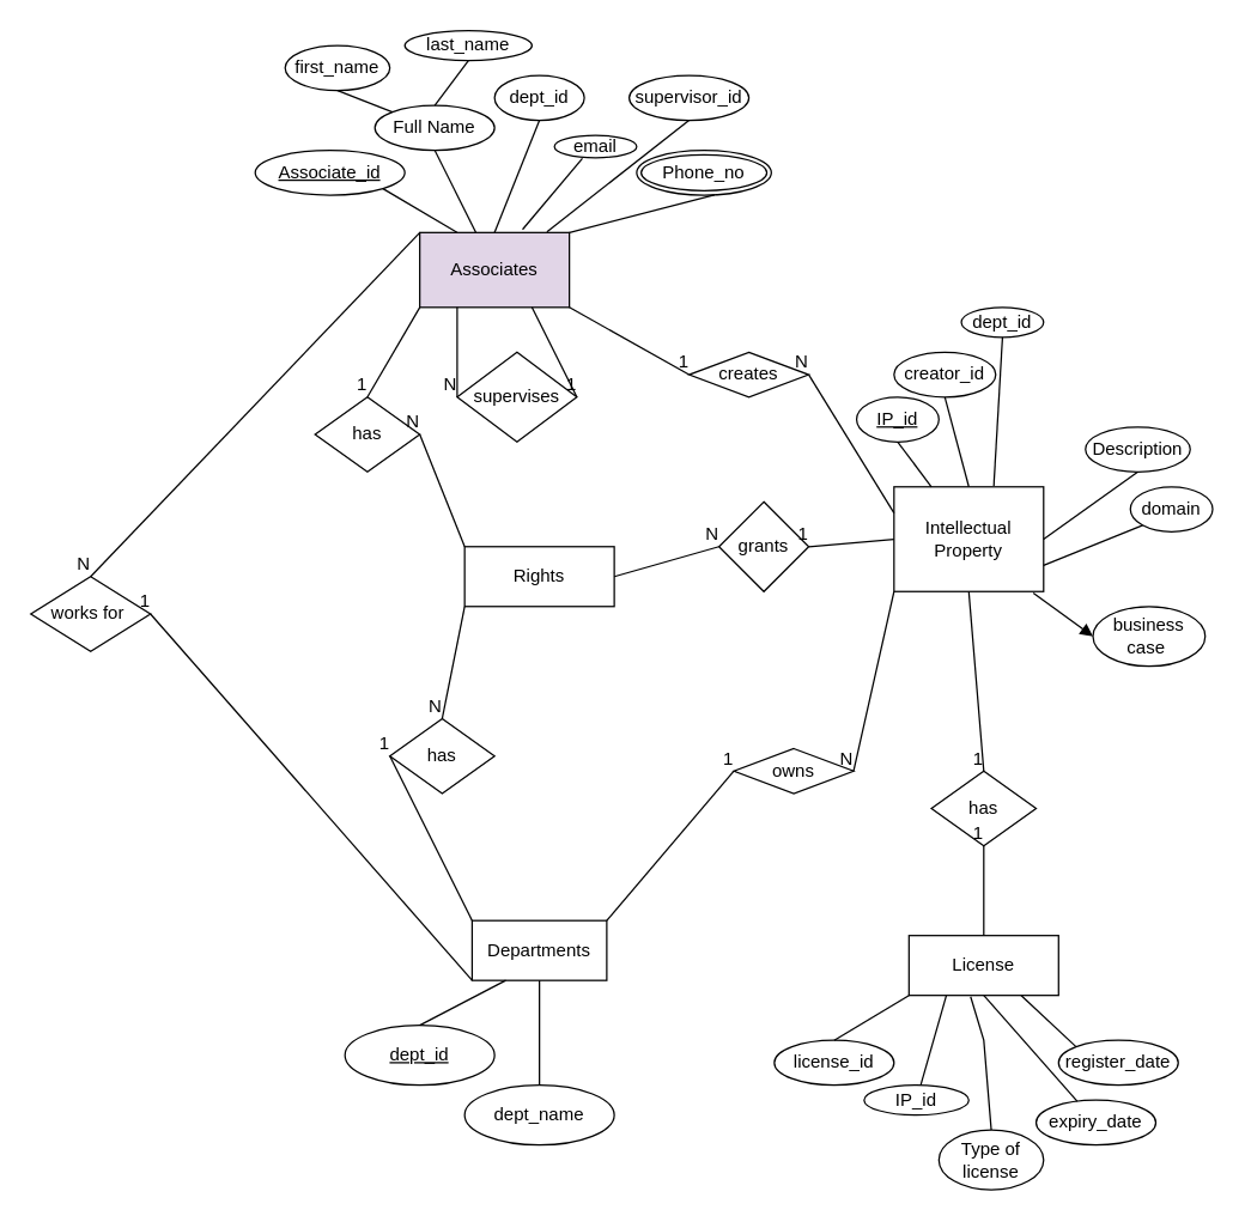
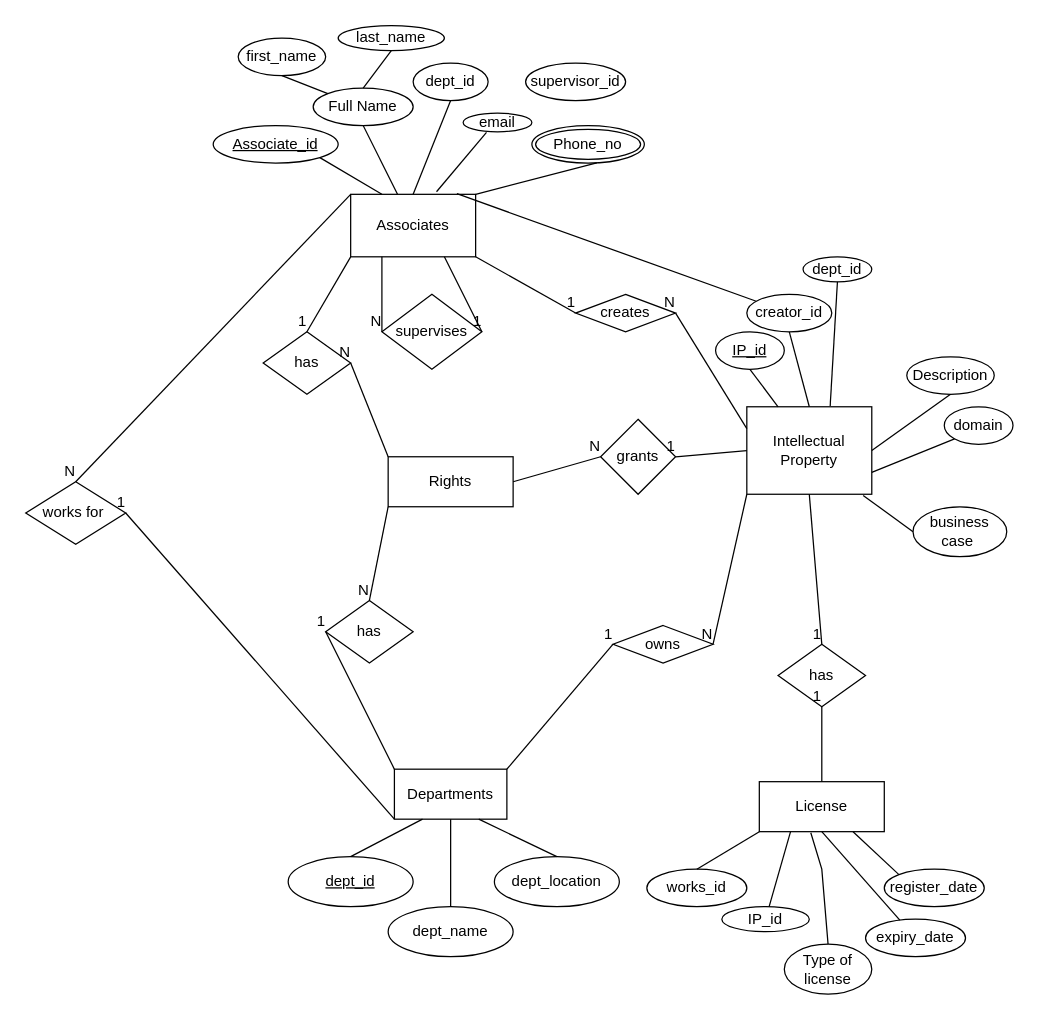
- <mxCell id="63" value="" style="endArrow=none;html=1;rounded=0;exitX=0.85;exitY=-0.01;exitDx=0;exitDy=0;exitPerimeter=0;entryX=0.5;entryY=1;entryDx=0;entryDy=0;" edge="1" parent="1" source="3" target="62"><mxGeometry relative="1" as="geometry"><mxPoint x="490" y="65" as="sourcePoint" /><mxPoint x="650" y="65" as="targetPoint" /></mxGeometry></mxCell>
+ <mxCell id="63" value="" style="endArrow=none;html=1;rounded=0;exitX=0.85;exitY=-0.01;exitDx=0;exitDy=0;exitPerimeter=0;" edge="1" parent="1" source="3" target="81"><mxGeometry relative="1" as="geometry"><mxPoint x="490" y="65" as="sourcePoint" /><mxPoint x="650" y="65" as="targetPoint" /></mxGeometry></mxCell>
- <mxCell id="3" value="Associates" style="whiteSpace=wrap;html=1;align=center;fillColor=#e1d5e7;" vertex="1" parent="1"><mxGeometry x="280" y="155" width="100" height="50" as="geometry" /></mxCell>
+ <mxCell id="3" value="Associates" style="whiteSpace=wrap;html=1;align=center;" vertex="1" parent="1"><mxGeometry x="280" y="155" width="100" height="50" as="geometry" /></mxCell>
- <mxCell id="92" value="" style="endArrow=block;html=1;rounded=0;exitX=0.931;exitY=1.013;exitDx=0;exitDy=0;exitPerimeter=0;entryX=0;entryY=0.5;entryDx=0;entryDy=0;" edge="1" parent="1" source="2" target="86"><mxGeometry relative="1" as="geometry"><mxPoint x="697" y="500" as="sourcePoint" /><mxPoint x="857" y="500" as="targetPoint" /></mxGeometry></mxCell>
+ <mxCell id="92" value="" style="endArrow=none;html=1;rounded=0;exitX=0.931;exitY=1.013;exitDx=0;exitDy=0;exitPerimeter=0;entryX=0;entryY=0.5;entryDx=0;entryDy=0;" edge="1" parent="1" source="2" target="86"><mxGeometry relative="1" as="geometry"><mxPoint x="697" y="500" as="sourcePoint" /><mxPoint x="857" y="500" as="targetPoint" /></mxGeometry></mxCell>
+ <mxCell id="70" value="" style="endArrow=none;html=1;rounded=0;entryX=0.5;entryY=0;entryDx=0;entryDy=0;exitX=0.75;exitY=1;exitDx=0;exitDy=0;" edge="1" parent="1" source="4" target="64"><mxGeometry relative="1" as="geometry"><mxPoint x="320" y="625" as="sourcePoint" /><mxPoint x="480" y="625" as="targetPoint" /></mxGeometry></mxCell>
+ <mxCell id="64" value="dept_location" style="ellipse;whiteSpace=wrap;html=1;align=center;" vertex="1" parent="1"><mxGeometry x="395" y="685" width="100" height="40" as="geometry" /></mxCell>
- <mxCell id="71" value="license_id" style="ellipse;whiteSpace=wrap;html=1;align=center;" vertex="1" parent="1"><mxGeometry x="517" y="695" width="80" height="30" as="geometry" /></mxCell>
+ <mxCell id="71" value="works_id" style="ellipse;whiteSpace=wrap;html=1;align=center;" vertex="1" parent="1"><mxGeometry x="517" y="695" width="80" height="30" as="geometry" /></mxCell>
